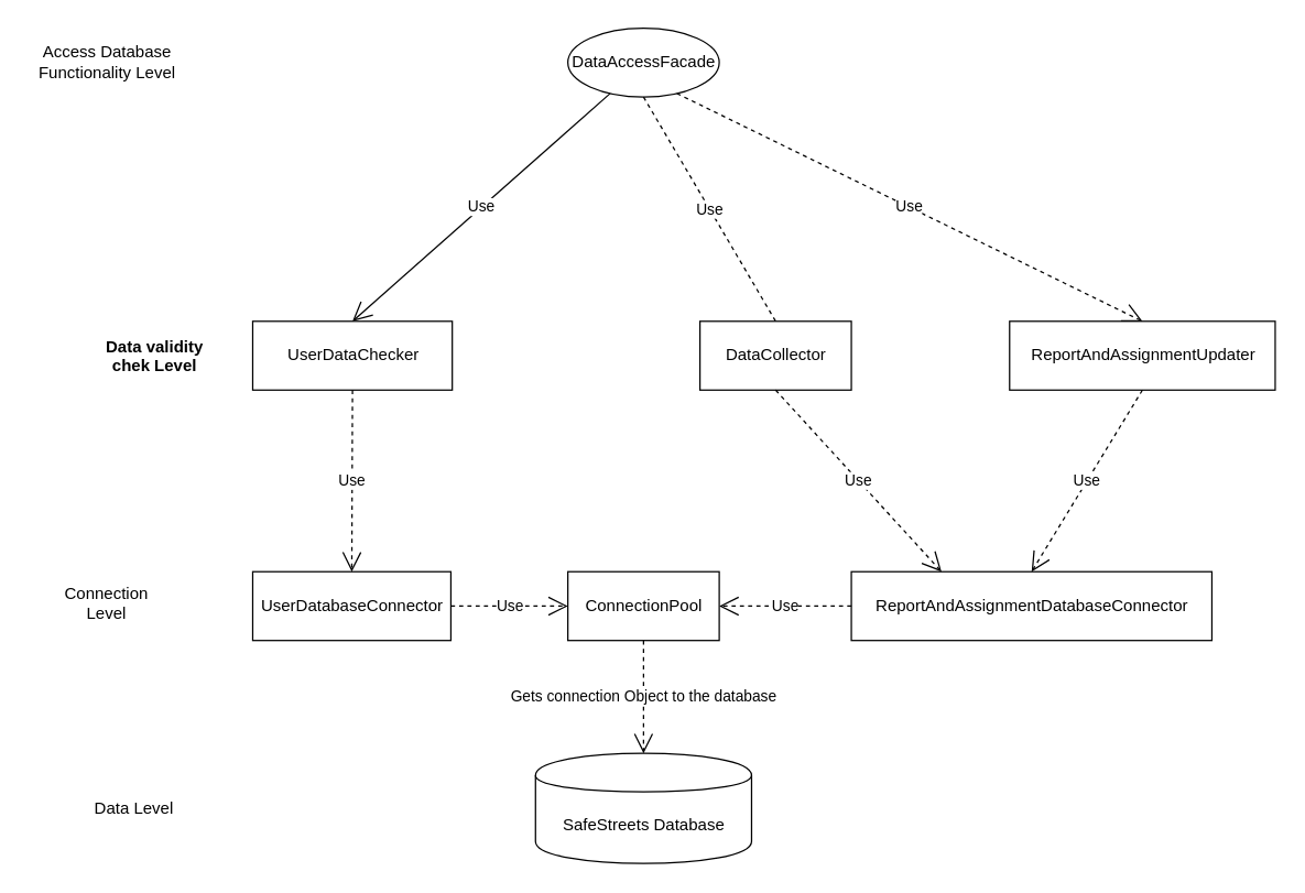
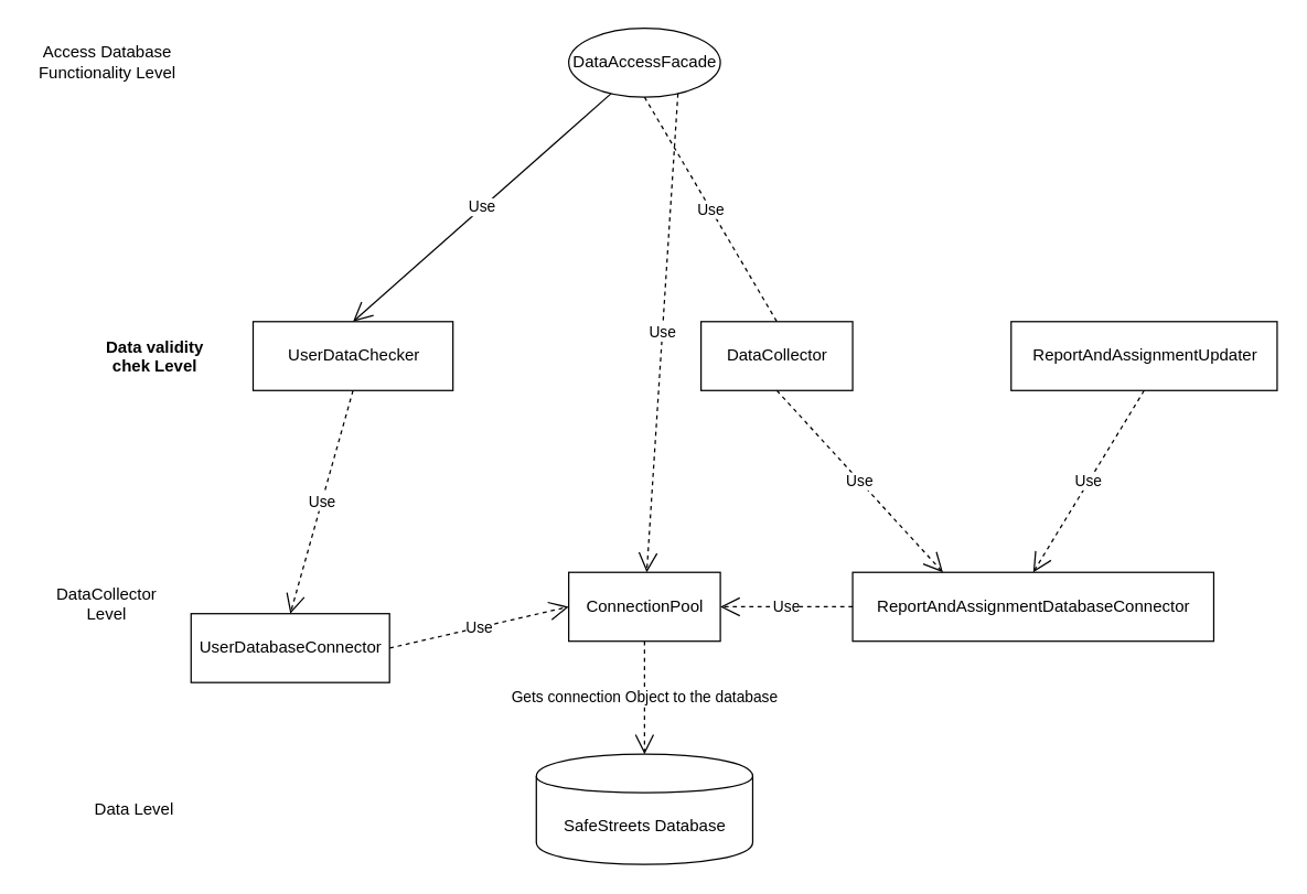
- <mxCell id="22" value="Use" style="endArrow=open;endSize=12;dashed=1;html=1;exitX=0.75;exitY=1;exitDx=0;exitDy=0;entryX=0.5;entryY=0;entryDx=0;entryDy=0;" edge="1" parent="1" source="18" target="13"><mxGeometry width="160" relative="1" as="geometry"><mxPoint x="20" y="648" as="sourcePoint" /><mxPoint x="180" y="648" as="targetPoint" /></mxGeometry></mxCell>
+ <mxCell id="22" value="Use" style="endArrow=open;endSize=12;dashed=1;html=1;exitX=0.75;exitY=1;exitDx=0;exitDy=0;" edge="1" parent="1" source="18" target="5"><mxGeometry width="160" relative="1" as="geometry"><mxPoint x="20" y="648" as="sourcePoint" /><mxPoint x="180" y="648" as="targetPoint" /></mxGeometry></mxCell>
- <mxCell id="10" value="Connection Level&lt;br&gt;" style="text;html=1;strokeColor=none;fillColor=none;align=center;verticalAlign=middle;whiteSpace=wrap;rounded=0;" vertex="1" parent="1"><mxGeometry x="38" y="418" width="78" height="39" as="geometry" /></mxCell>
+ <mxCell id="10" value="DataCollector Level&lt;br&gt;" style="text;html=1;strokeColor=none;fillColor=none;align=center;verticalAlign=middle;whiteSpace=wrap;rounded=0;" vertex="1" parent="1"><mxGeometry x="38" y="418" width="78" height="39" as="geometry" /></mxCell>
- <mxCell id="3" value="UserDatabaseConnector" style="html=1;" vertex="1" parent="1"><mxGeometry x="183" y="415" width="144" height="50" as="geometry" /></mxCell>
+ <mxCell id="3" value="UserDatabaseConnector" style="html=1;" vertex="1" parent="1"><mxGeometry x="138" y="445" width="144" height="50" as="geometry" /></mxCell>
